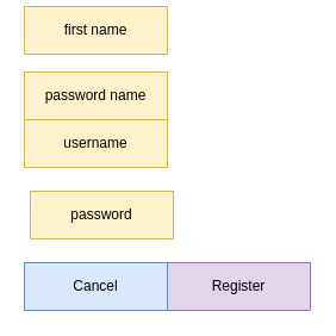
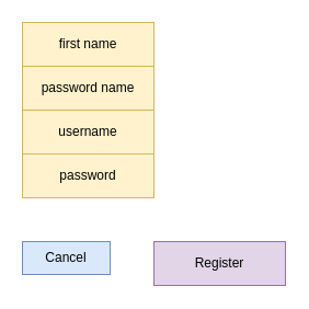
- <mxCell id="2" value="first name" style="rounded=0;whiteSpace=wrap;html=1;fillColor=#fff2cc;strokeColor=#d6b656;" parent="1" vertex="1"><mxGeometry x="20" y="5" width="120" height="40" as="geometry" /></mxCell>
+ <mxCell id="2" value="first name" style="rounded=0;whiteSpace=wrap;html=1;fillColor=#fff2cc;strokeColor=#d6b656;" parent="1" vertex="1"><mxGeometry x="20" y="20" width="120" height="40" as="geometry" /></mxCell>
- <mxCell id="6" value="password" style="rounded=0;whiteSpace=wrap;html=1;fillColor=#fff2cc;strokeColor=#d6b656;" parent="1" vertex="1"><mxGeometry x="25" y="160" width="120" height="40" as="geometry" /></mxCell>
+ <mxCell id="6" value="password" style="rounded=0;whiteSpace=wrap;html=1;fillColor=#fff2cc;strokeColor=#d6b656;" parent="1" vertex="1"><mxGeometry x="20" y="140" width="120" height="40" as="geometry" /></mxCell>
- <mxCell id="5" value="Cancel" style="rounded=0;whiteSpace=wrap;html=1;fillColor=#dae8fc;strokeColor=#6c8ebf;" parent="1" vertex="1"><mxGeometry x="20" y="220" width="120" height="40" as="geometry" /></mxCell>
+ <mxCell id="5" value="Cancel" style="rounded=0;whiteSpace=wrap;html=1;fillColor=#dae8fc;strokeColor=#6c8ebf;" parent="1" vertex="1"><mxGeometry x="20" y="220" width="80" height="30" as="geometry" /></mxCell>
